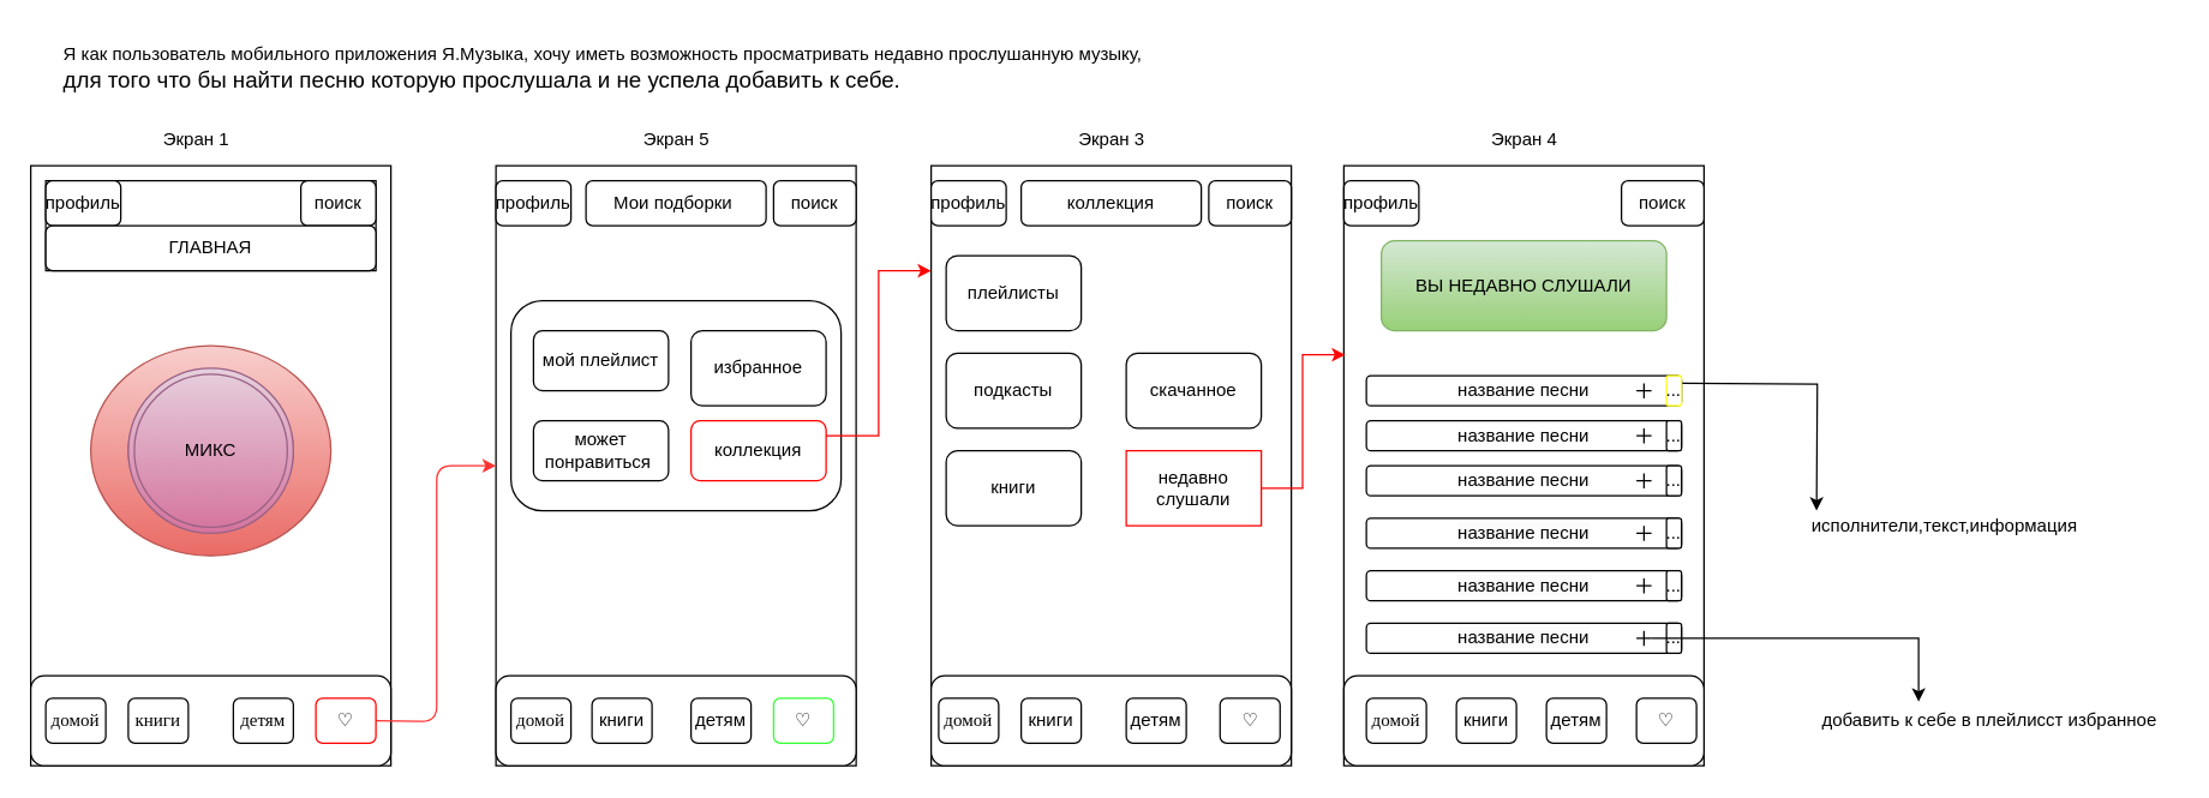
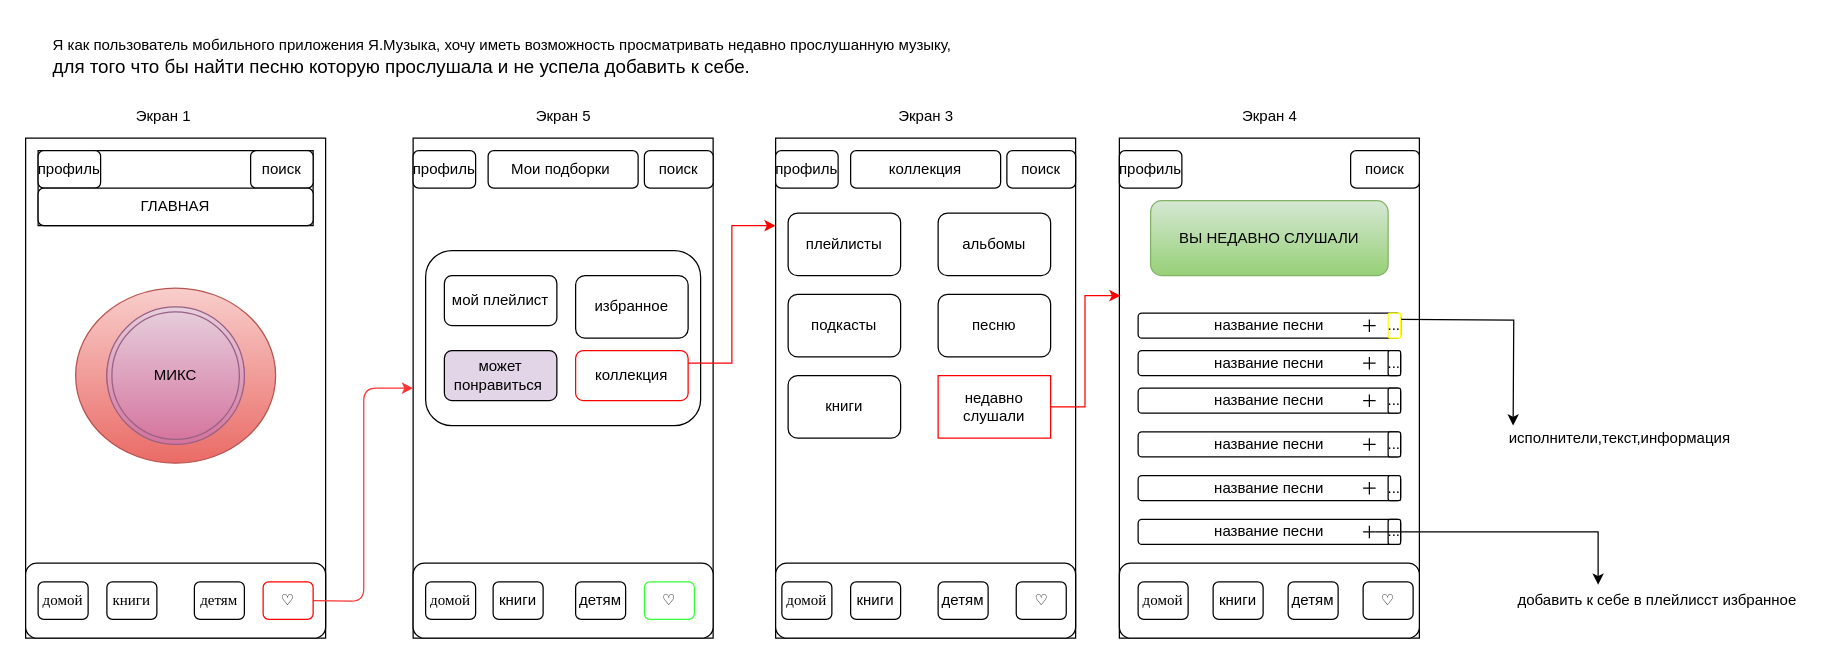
+ <mxCell id="62" value="альбомы" style="rounded=1;whiteSpace=wrap;html=1;" parent="1" vertex="1"><mxGeometry x="750" y="170" width="90" height="50" as="geometry" /></mxCell>
- <mxCell id="61" value="скачанное" style="rounded=1;whiteSpace=wrap;html=1;" parent="1" vertex="1"><mxGeometry x="750" y="235" width="90" height="50" as="geometry" /></mxCell>
+ <mxCell id="61" value="песню" style="rounded=1;whiteSpace=wrap;html=1;" parent="1" vertex="1"><mxGeometry x="750" y="235" width="90" height="50" as="geometry" /></mxCell>
- <mxCell id="17" value="может понравиться&amp;nbsp;" style="rounded=1;whiteSpace=wrap;html=1;" parent="1" vertex="1"><mxGeometry x="355" y="280" width="90" height="40" as="geometry" /></mxCell>
+ <mxCell id="17" value="может понравиться&amp;nbsp;" style="rounded=1;whiteSpace=wrap;html=1;fillColor=#e1d5e7;" parent="1" vertex="1"><mxGeometry x="355" y="280" width="90" height="40" as="geometry" /></mxCell>
